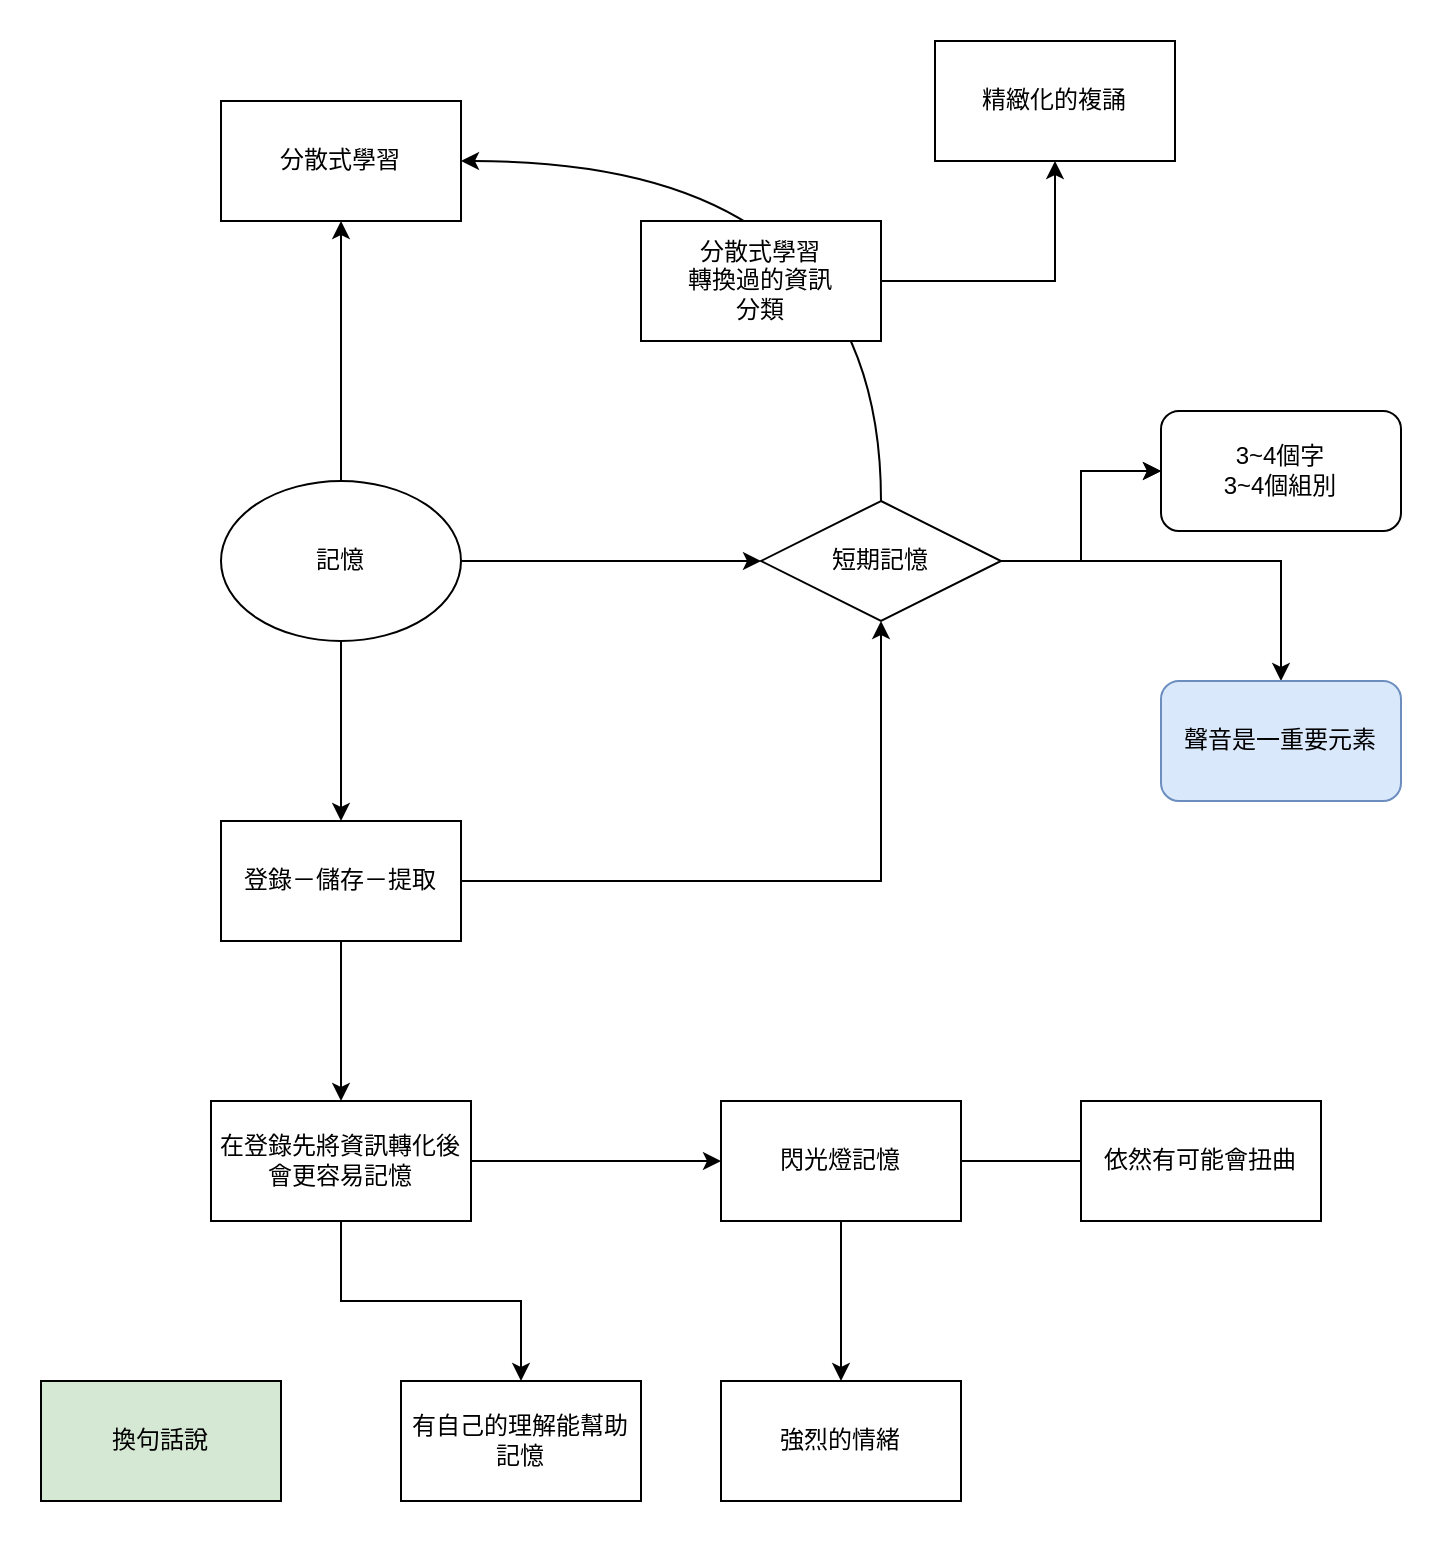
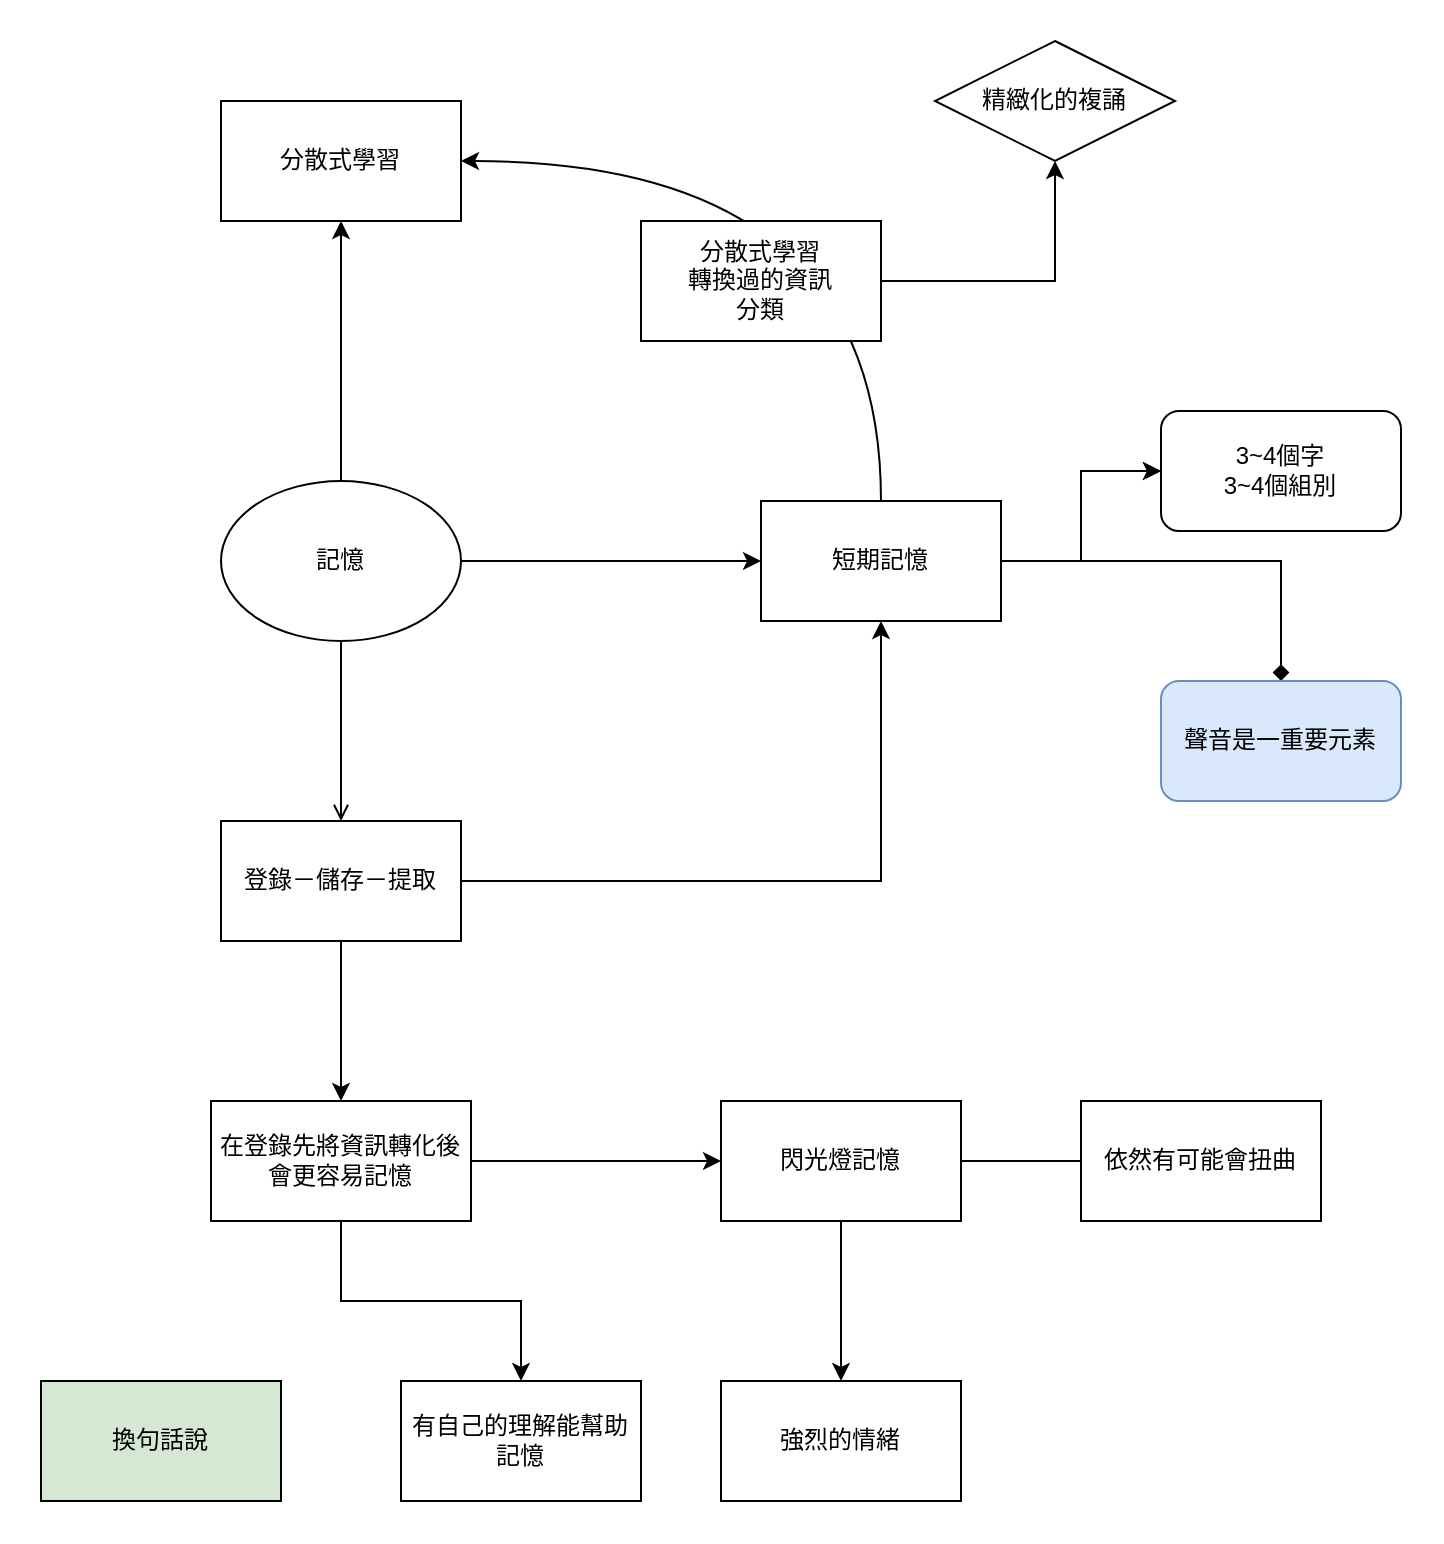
- <mxCell id="29" value="精緻化的複誦" style="whiteSpace=wrap;html=1;" vertex="1" parent="1"><mxGeometry x="467" y="20" width="120" height="60" as="geometry" /></mxCell>
+ <mxCell id="29" value="精緻化的複誦" style="rhombus;whiteSpace=wrap;html=1;" vertex="1" parent="1"><mxGeometry x="467" y="20" width="120" height="60" as="geometry" /></mxCell>
- <mxCell id="23" value="短期記憶" style="rhombus;whiteSpace=wrap;html=1;" vertex="1" parent="1"><mxGeometry x="380" y="250" width="120" height="60" as="geometry" /></mxCell>
+ <mxCell id="23" value="短期記憶" style="whiteSpace=wrap;html=1;" vertex="1" parent="1"><mxGeometry x="380" y="250" width="120" height="60" as="geometry" /></mxCell>
- <mxCell id="22" value="" style="edgeStyle=orthogonalEdgeStyle;rounded=0;orthogonalLoop=1;jettySize=auto;html=1;" edge="1" parent="1" source="23" target="28"><mxGeometry relative="1" as="geometry" /></mxCell>
+ <mxCell id="22" value="" style="edgeStyle=orthogonalEdgeStyle;rounded=0;orthogonalLoop=1;jettySize=auto;html=1;endArrow=diamond;" edge="1" parent="1" source="23" target="28"><mxGeometry relative="1" as="geometry" /></mxCell>
- <mxCell id="2" value="" style="edgeStyle=orthogonalEdgeStyle;rounded=0;orthogonalLoop=1;jettySize=auto;html=1;" edge="1" parent="1" source="5" target="8"><mxGeometry relative="1" as="geometry" /></mxCell>
+ <mxCell id="2" value="" style="edgeStyle=orthogonalEdgeStyle;rounded=0;orthogonalLoop=1;jettySize=auto;html=1;endArrow=open;" edge="1" parent="1" source="5" target="8"><mxGeometry relative="1" as="geometry" /></mxCell>
